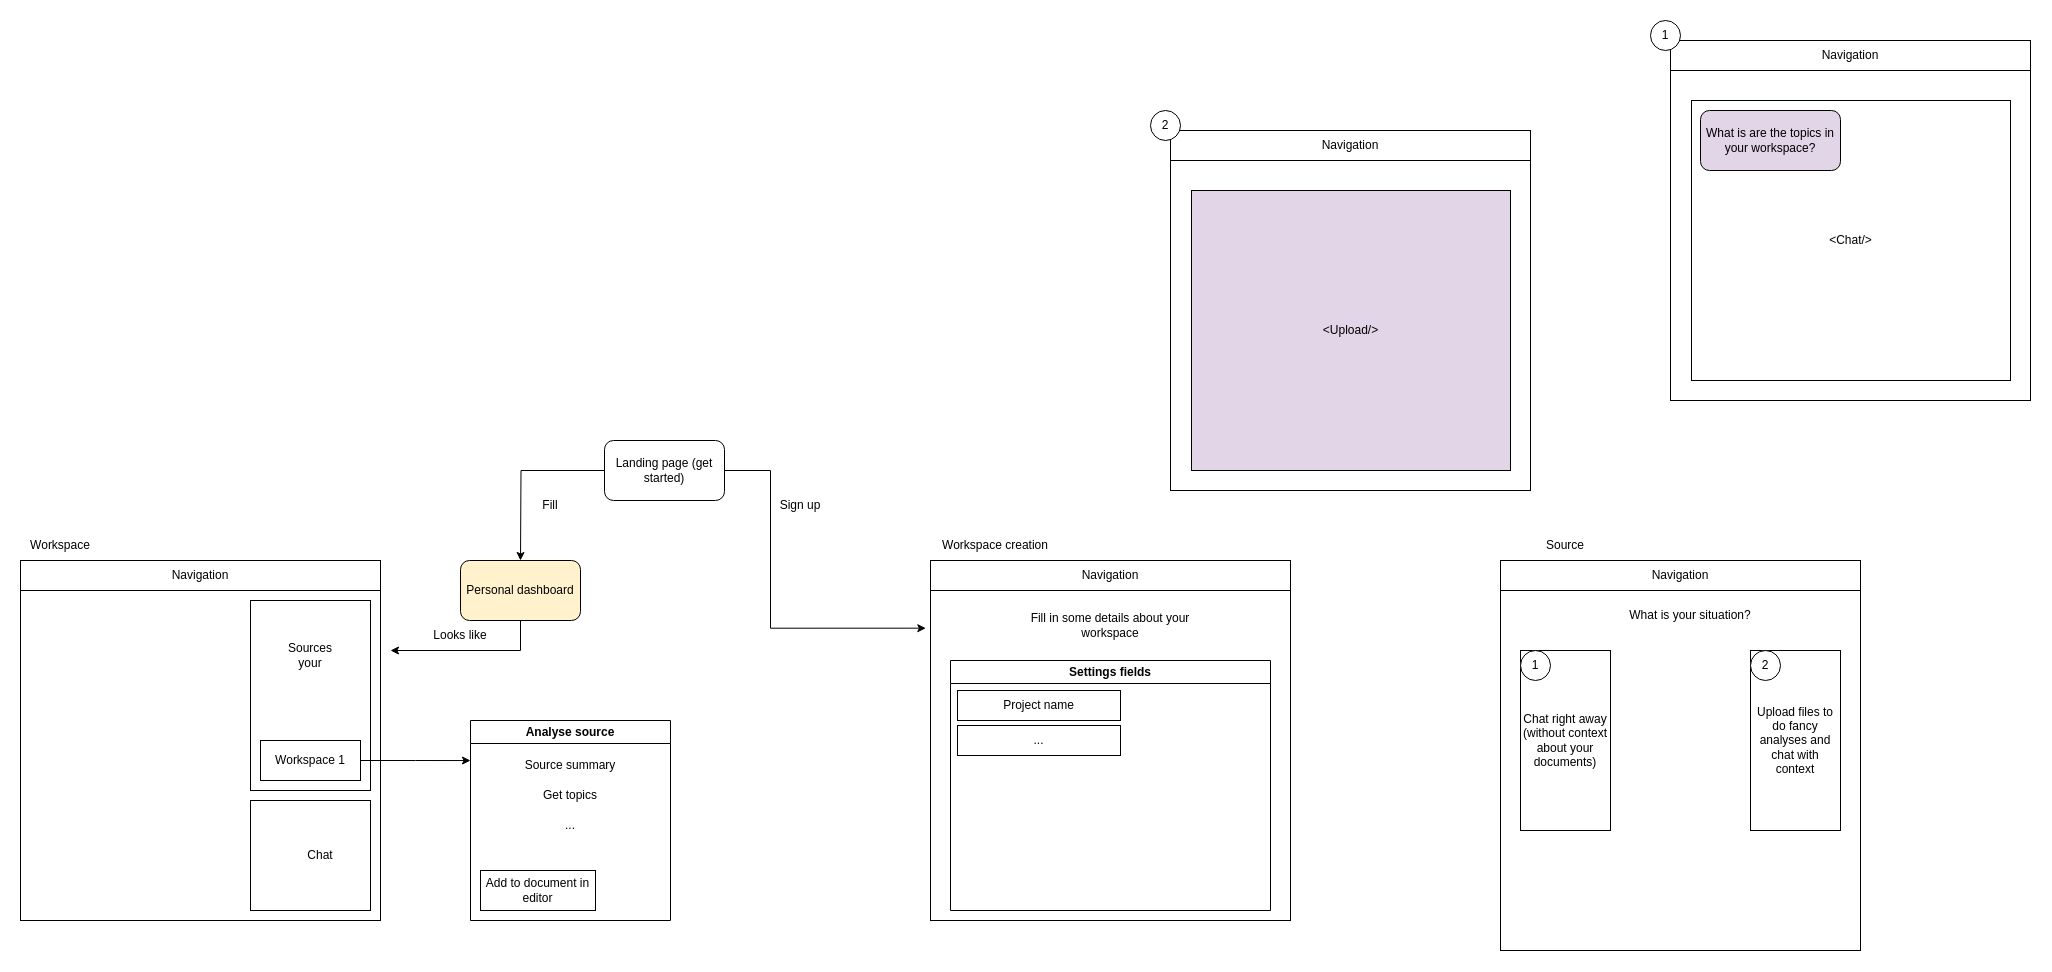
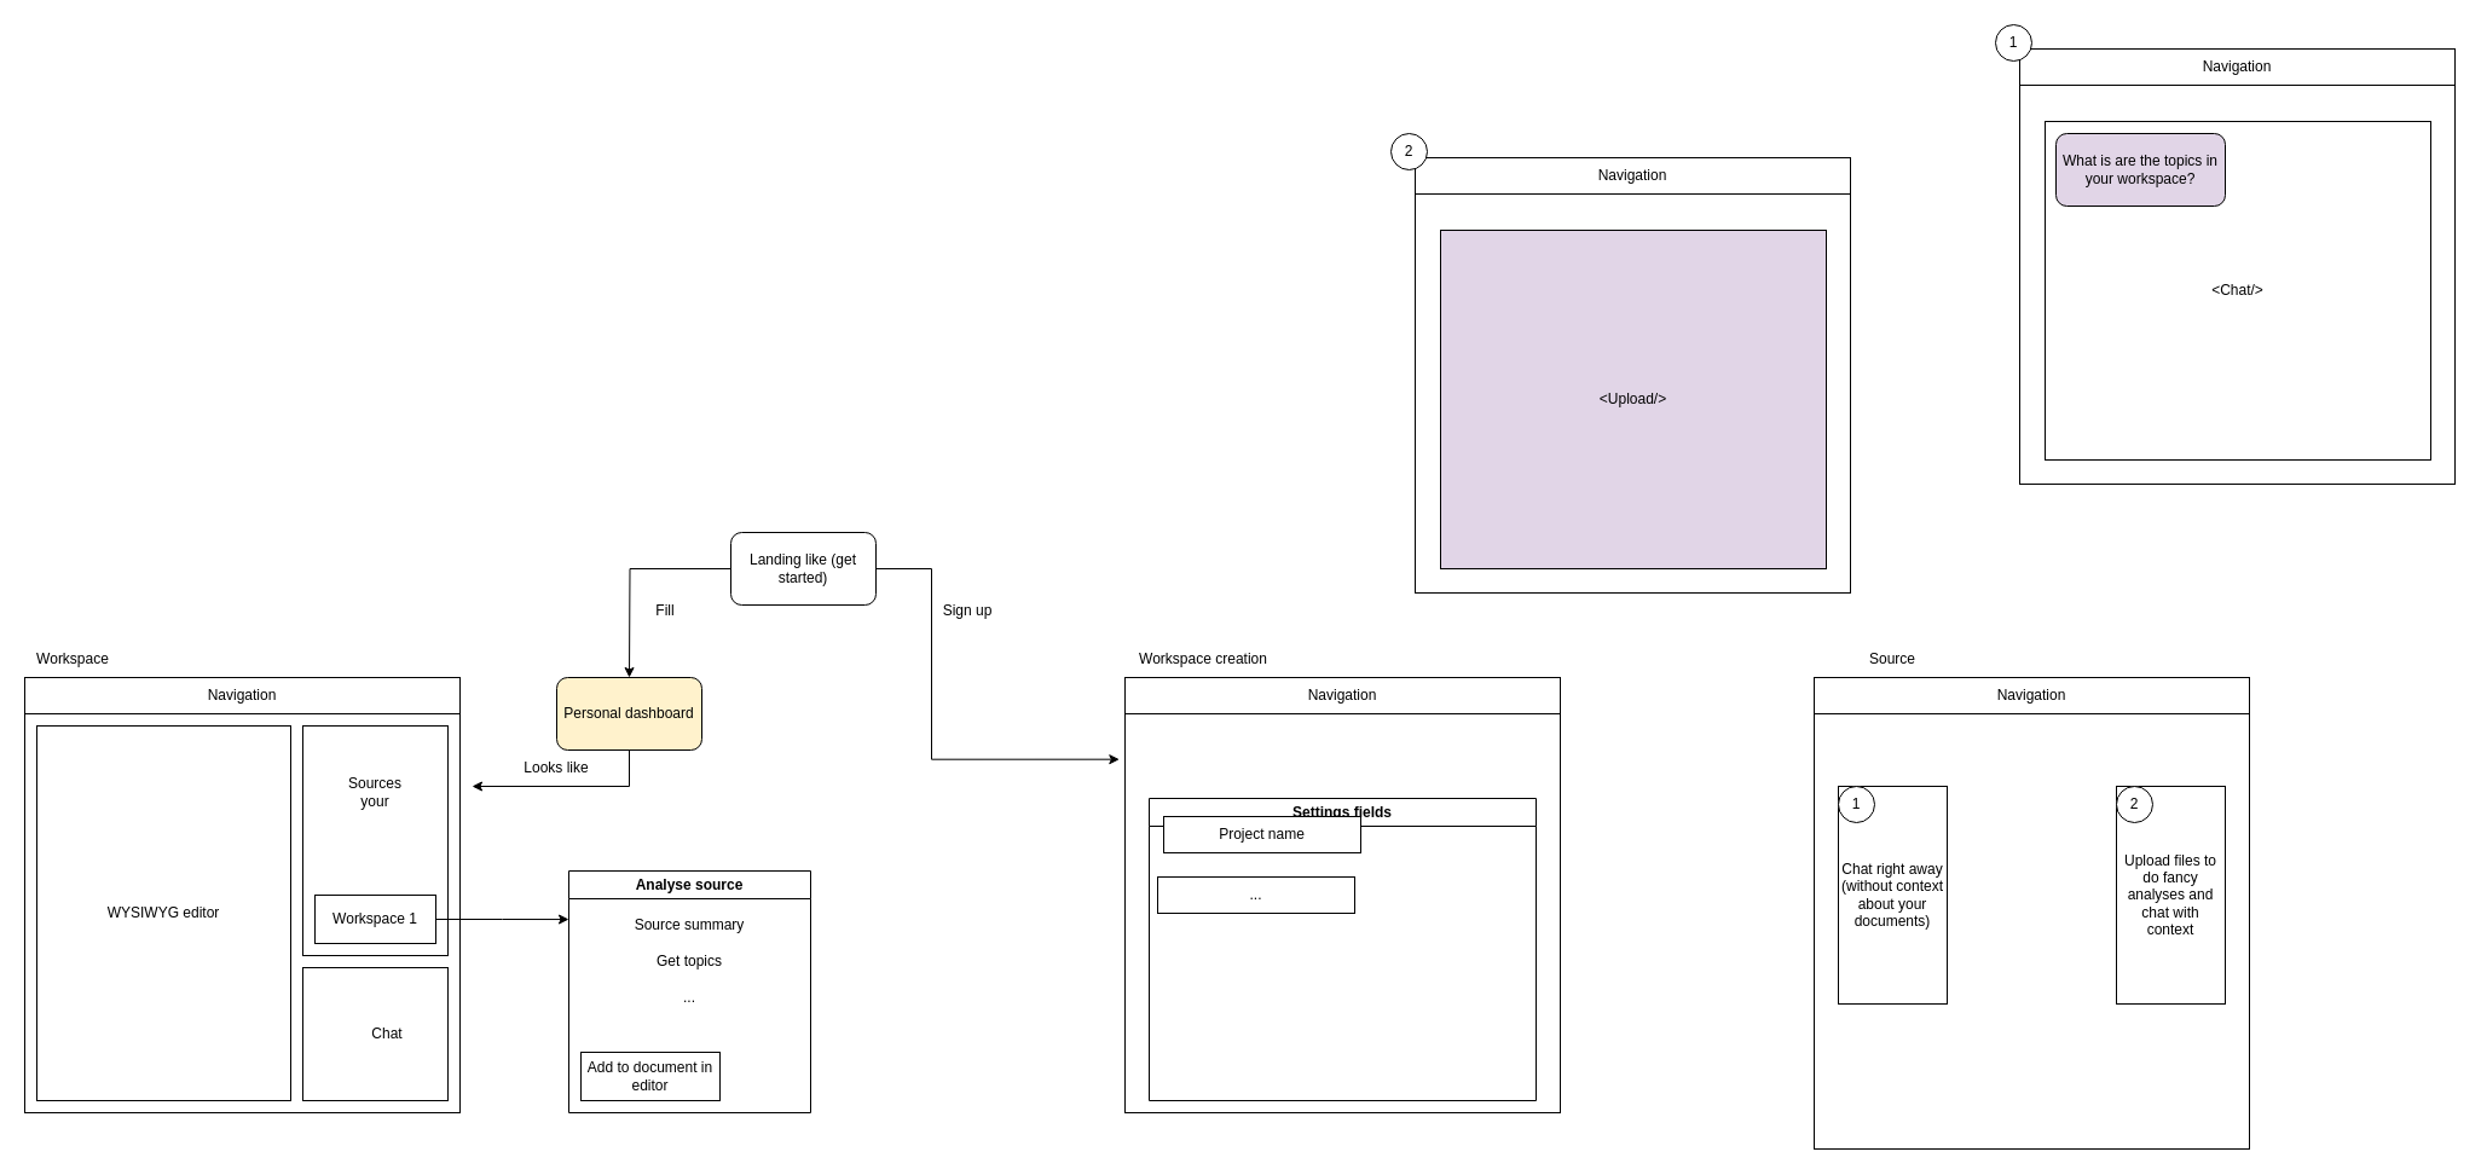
- <mxCell id="4" value="Landing page (get started)" style="rounded=1;whiteSpace=wrap;html=1;" vertex="1" parent="1"><mxGeometry x="604" width="120" height="60" as="geometry" y="440" /></mxCell>
+ <mxCell id="4" value="Landing like (get started)" style="rounded=1;whiteSpace=wrap;html=1;" vertex="1" parent="1"><mxGeometry x="604" width="120" height="60" as="geometry" y="440" /></mxCell>
- <mxCell id="45" value="What is your situation?" style="text;html=1;strokeColor=none;fillColor=none;align=center;verticalAlign=middle;whiteSpace=wrap;rounded=0;" vertex="1" parent="1"><mxGeometry x="1580" y="600" width="220" height="30" as="geometry" /></mxCell>
- <mxCell id="14" value="Fill in some details about your workspace" style="text;html=1;strokeColor=none;fillColor=none;align=center;verticalAlign=middle;whiteSpace=wrap;rounded=0;" vertex="1" parent="1"><mxGeometry x="1000" y="610" width="220" height="30" as="geometry" /></mxCell>
- <mxCell id="47" value="Project name" style="rounded=0;whiteSpace=wrap;html=1;" vertex="1" parent="46"><mxGeometry x="7" y="30" width="163" height="30" as="geometry" /></mxCell>
+ <mxCell id="47" value="Project name" style="rounded=0;whiteSpace=wrap;html=1;" vertex="1" parent="46"><mxGeometry x="12" y="15" width="163" height="30" as="geometry" /></mxCell>
+ <mxCell id="25" value="WYSIWYG editor" style="rounded=0;whiteSpace=wrap;html=1;" vertex="1" parent="1"><mxGeometry x="30" y="600" width="210" height="310" as="geometry" /></mxCell>
